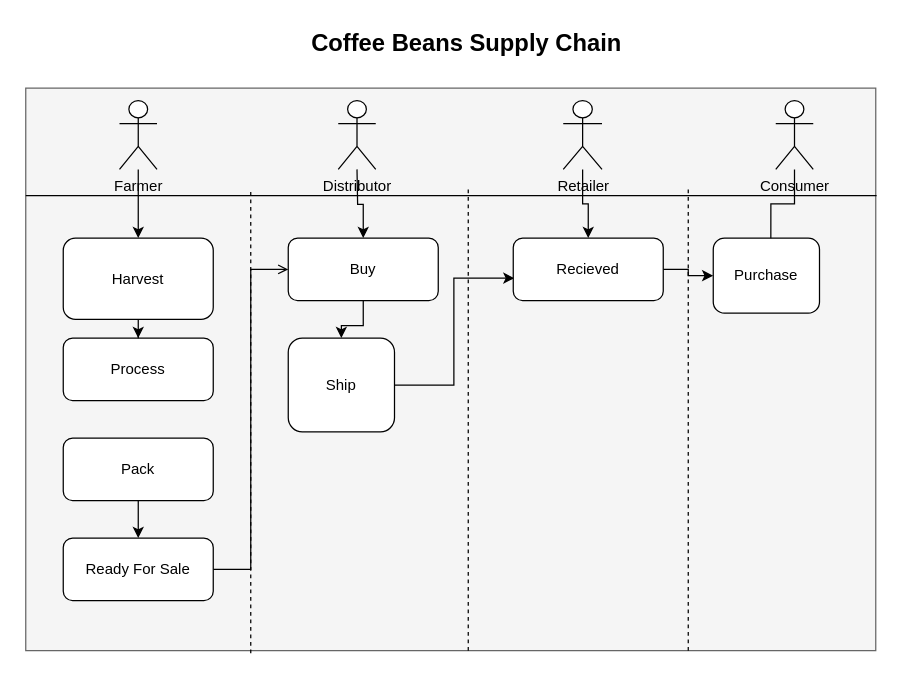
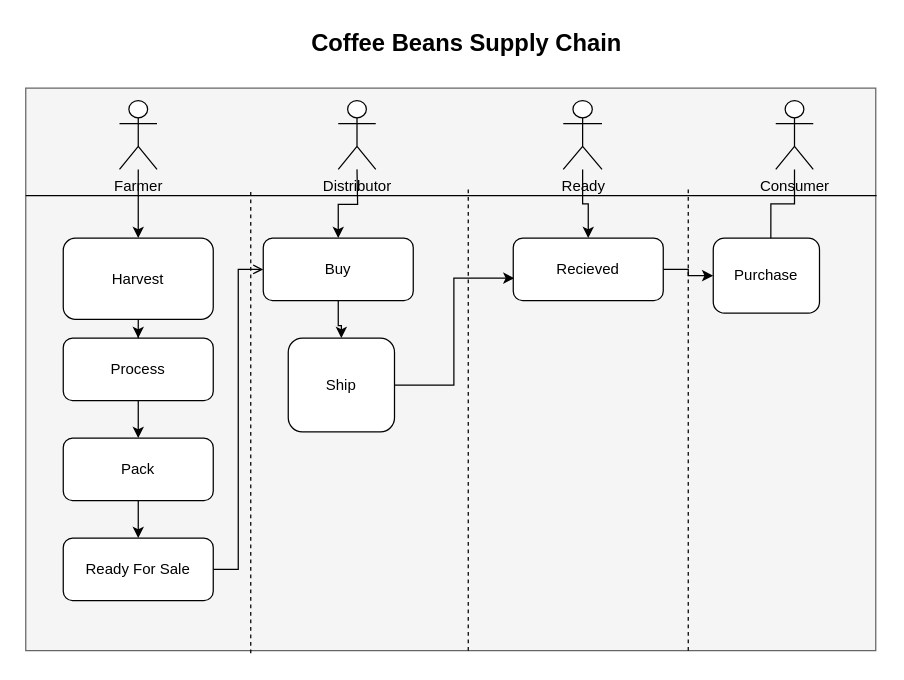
- <mxCell id="9" value="Retailer" style="shape=umlActor;verticalLabelPosition=bottom;verticalAlign=top;html=1;outlineConnect=0;" vertex="1" parent="1"><mxGeometry x="450" y="80" width="31" height="55" as="geometry" /></mxCell>
+ <mxCell id="9" value="Ready" style="shape=umlActor;verticalLabelPosition=bottom;verticalAlign=top;html=1;outlineConnect=0;" vertex="1" parent="1"><mxGeometry x="450" y="80" width="31" height="55" as="geometry" /></mxCell>
- <mxCell id="22" value="Buy" style="rounded=1;whiteSpace=wrap;html=1;" vertex="1" parent="1"><mxGeometry x="230" y="190" width="120" height="50" as="geometry" /></mxCell>
+ <mxCell id="22" value="Buy" style="rounded=1;whiteSpace=wrap;html=1;" vertex="1" parent="1"><mxGeometry x="210" y="190" width="120" height="50" as="geometry" /></mxCell>
+ <mxCell id="14" style="edgeStyle=orthogonalEdgeStyle;rounded=0;orthogonalLoop=1;jettySize=auto;html=1;" edge="1" parent="1" source="15" target="17"><mxGeometry relative="1" as="geometry" /></mxCell>
